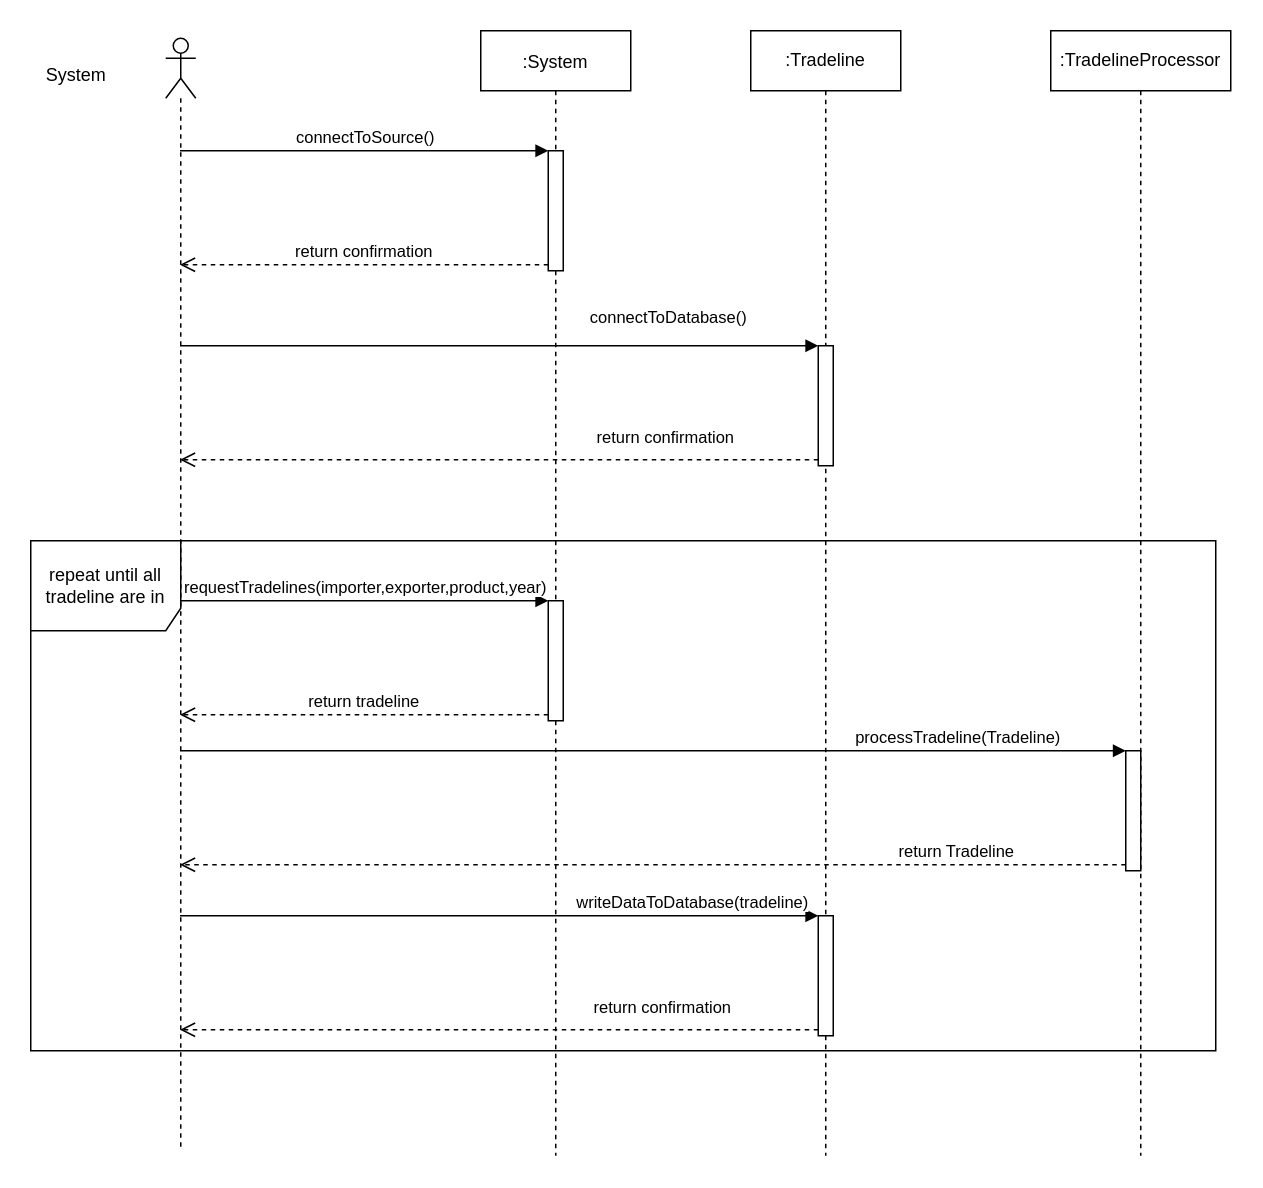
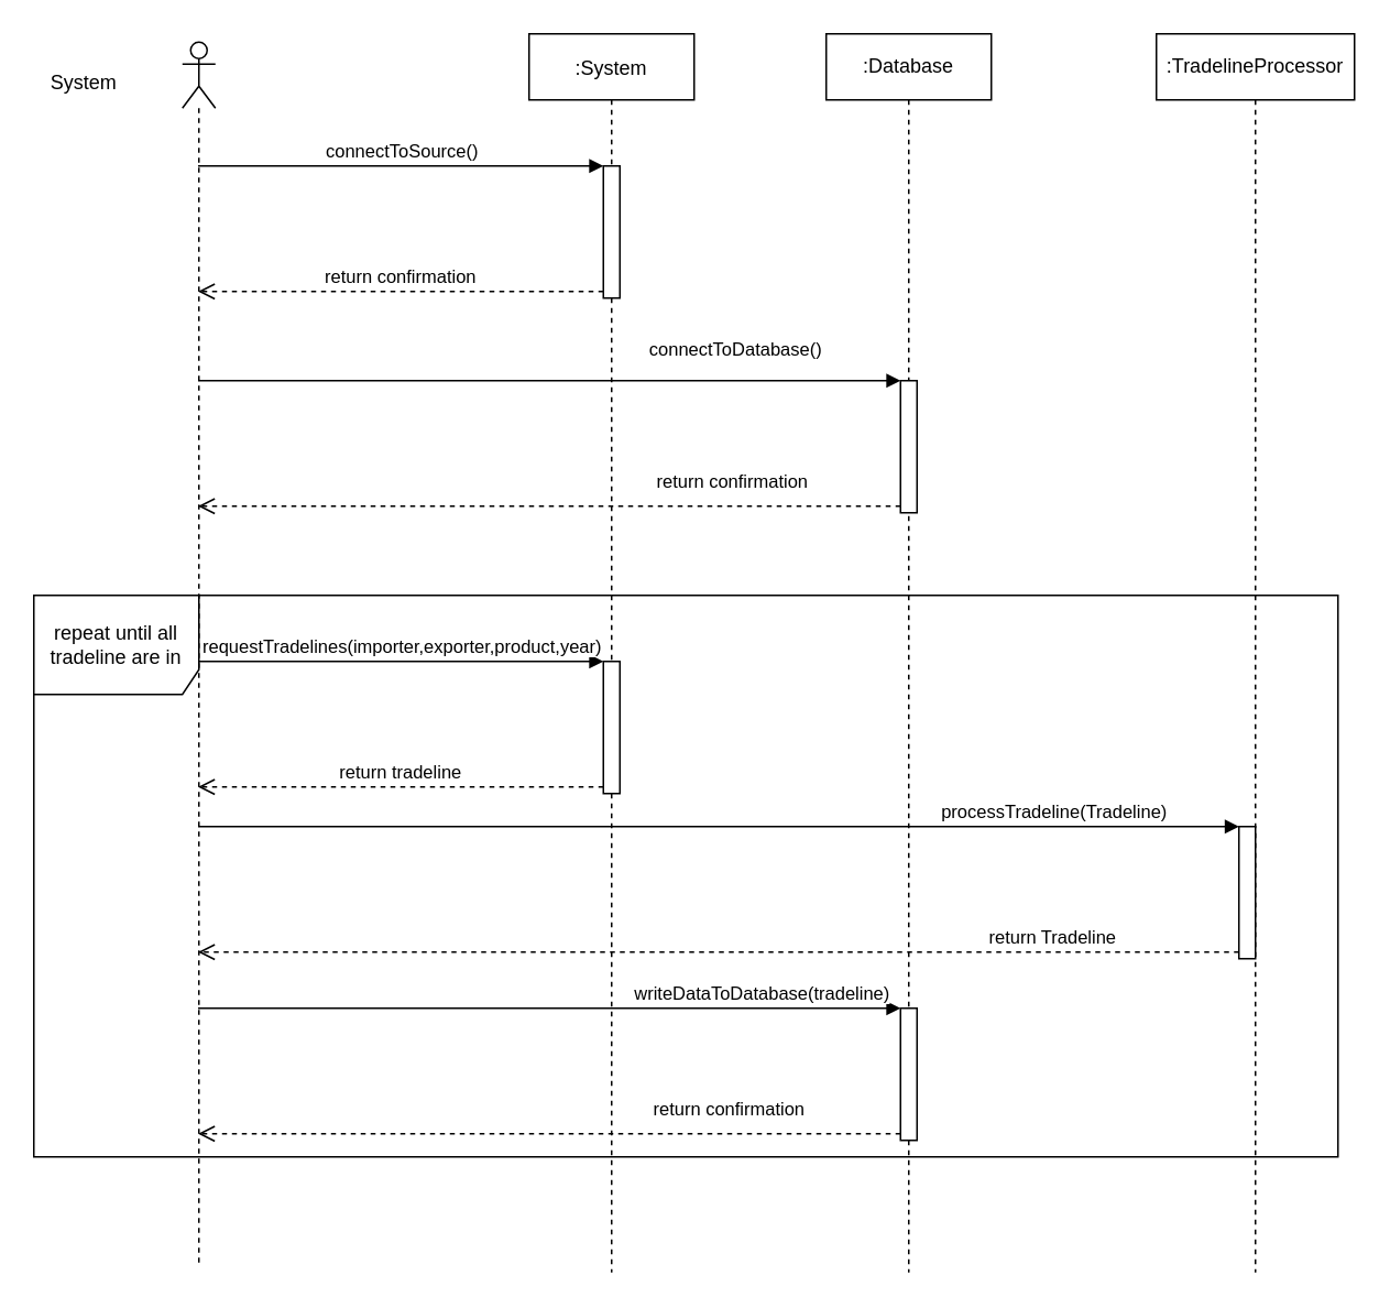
- <mxCell id="8" value=":Tradeline" style="shape=umlLifeline;perimeter=lifelinePerimeter;whiteSpace=wrap;html=1;container=1;collapsible=0;recursiveResize=0;outlineConnect=0;" parent="1" vertex="1"><mxGeometry x="500" y="20" width="100" height="750" as="geometry" /></mxCell>
+ <mxCell id="8" value=":Database" style="shape=umlLifeline;perimeter=lifelinePerimeter;whiteSpace=wrap;html=1;container=1;collapsible=0;recursiveResize=0;outlineConnect=0;" parent="1" vertex="1"><mxGeometry x="500" y="20" width="100" height="750" as="geometry" /></mxCell>
